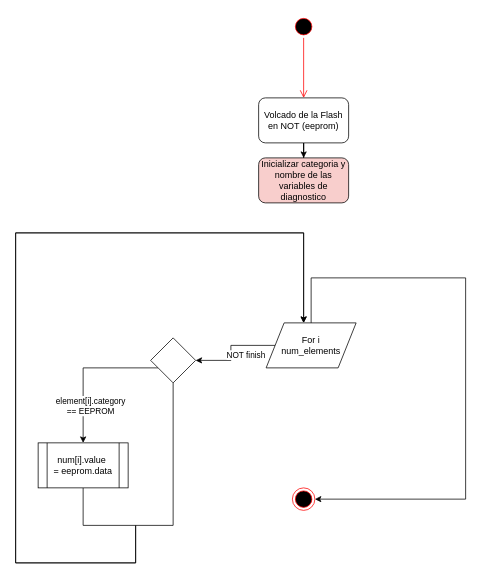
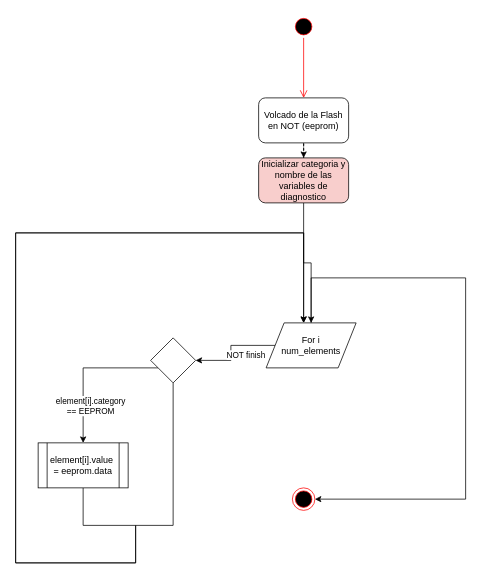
- <mxCell id="14" style="edgeStyle=orthogonalEdgeStyle;rounded=0;orthogonalLoop=1;jettySize=auto;html=1;" parent="1" source="15" target="3" edge="1"><mxGeometry relative="1" as="geometry" /></mxCell>
+ <mxCell id="14" style="edgeStyle=orthogonalEdgeStyle;rounded=0;orthogonalLoop=1;jettySize=auto;html=1;dashed=1;" parent="1" source="15" target="3" edge="1"><mxGeometry relative="1" as="geometry" /></mxCell>
+ <mxCell id="2" style="edgeStyle=orthogonalEdgeStyle;rounded=0;orthogonalLoop=1;jettySize=auto;html=1;" parent="1" source="3" target="11" edge="1"><mxGeometry relative="1" as="geometry" /></mxCell>
- <mxCell id="13" value="num[i].value&amp;nbsp;&lt;br&gt;= eeprom.data" style="shape=process;whiteSpace=wrap;html=1;backgroundOutline=1;" parent="1" vertex="1"><mxGeometry x="50" y="590" width="120" height="60" as="geometry" /></mxCell>
+ <mxCell id="13" value="element[i].value&amp;nbsp;&lt;br&gt;= eeprom.data" style="shape=process;whiteSpace=wrap;html=1;backgroundOutline=1;" parent="1" vertex="1"><mxGeometry x="50" y="590" width="120" height="60" as="geometry" /></mxCell>
